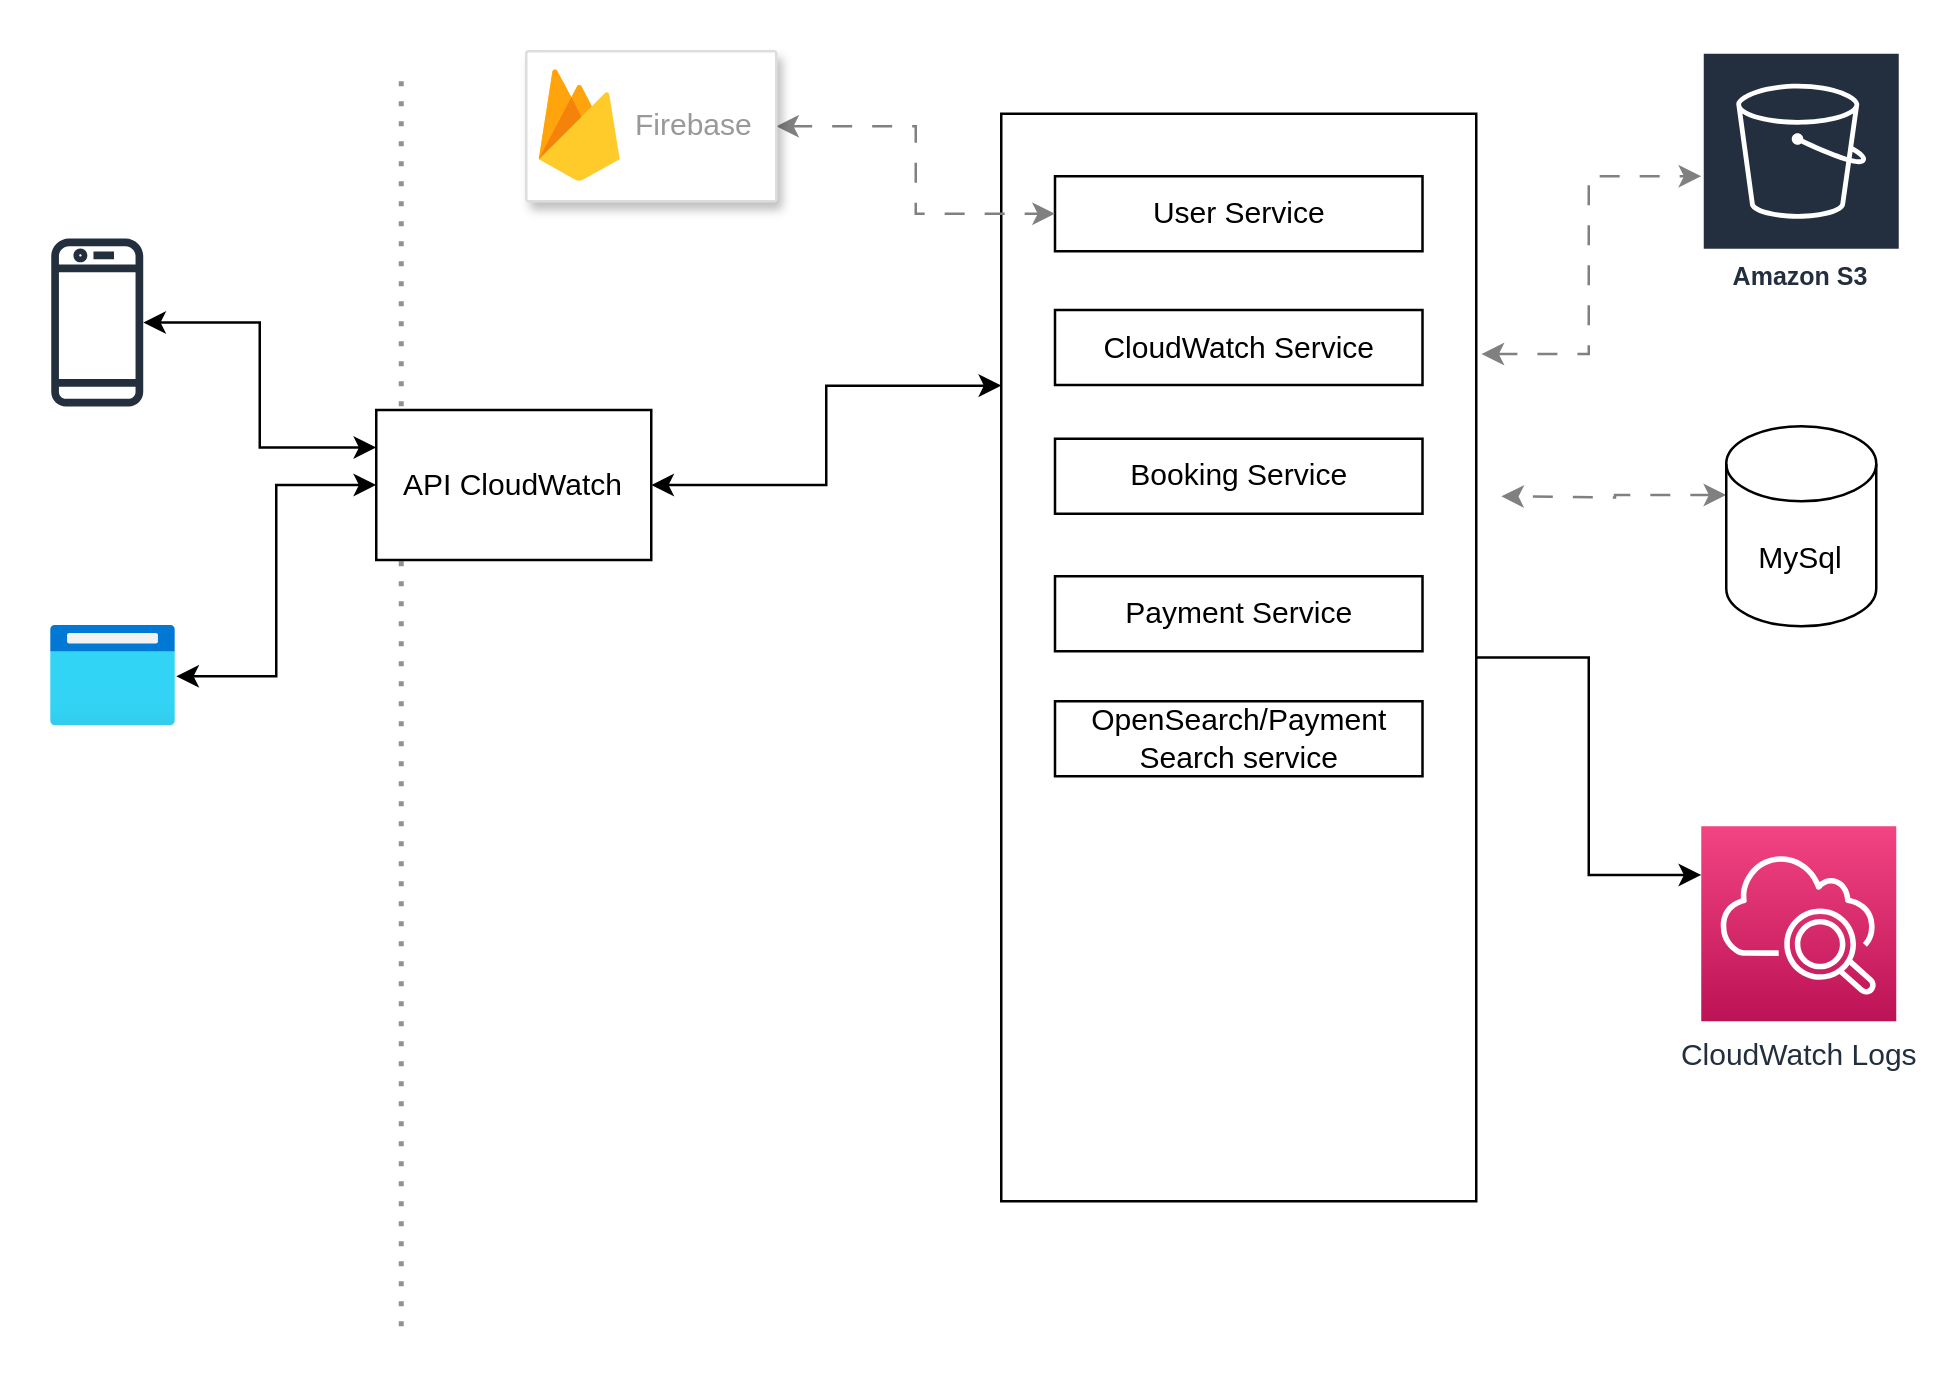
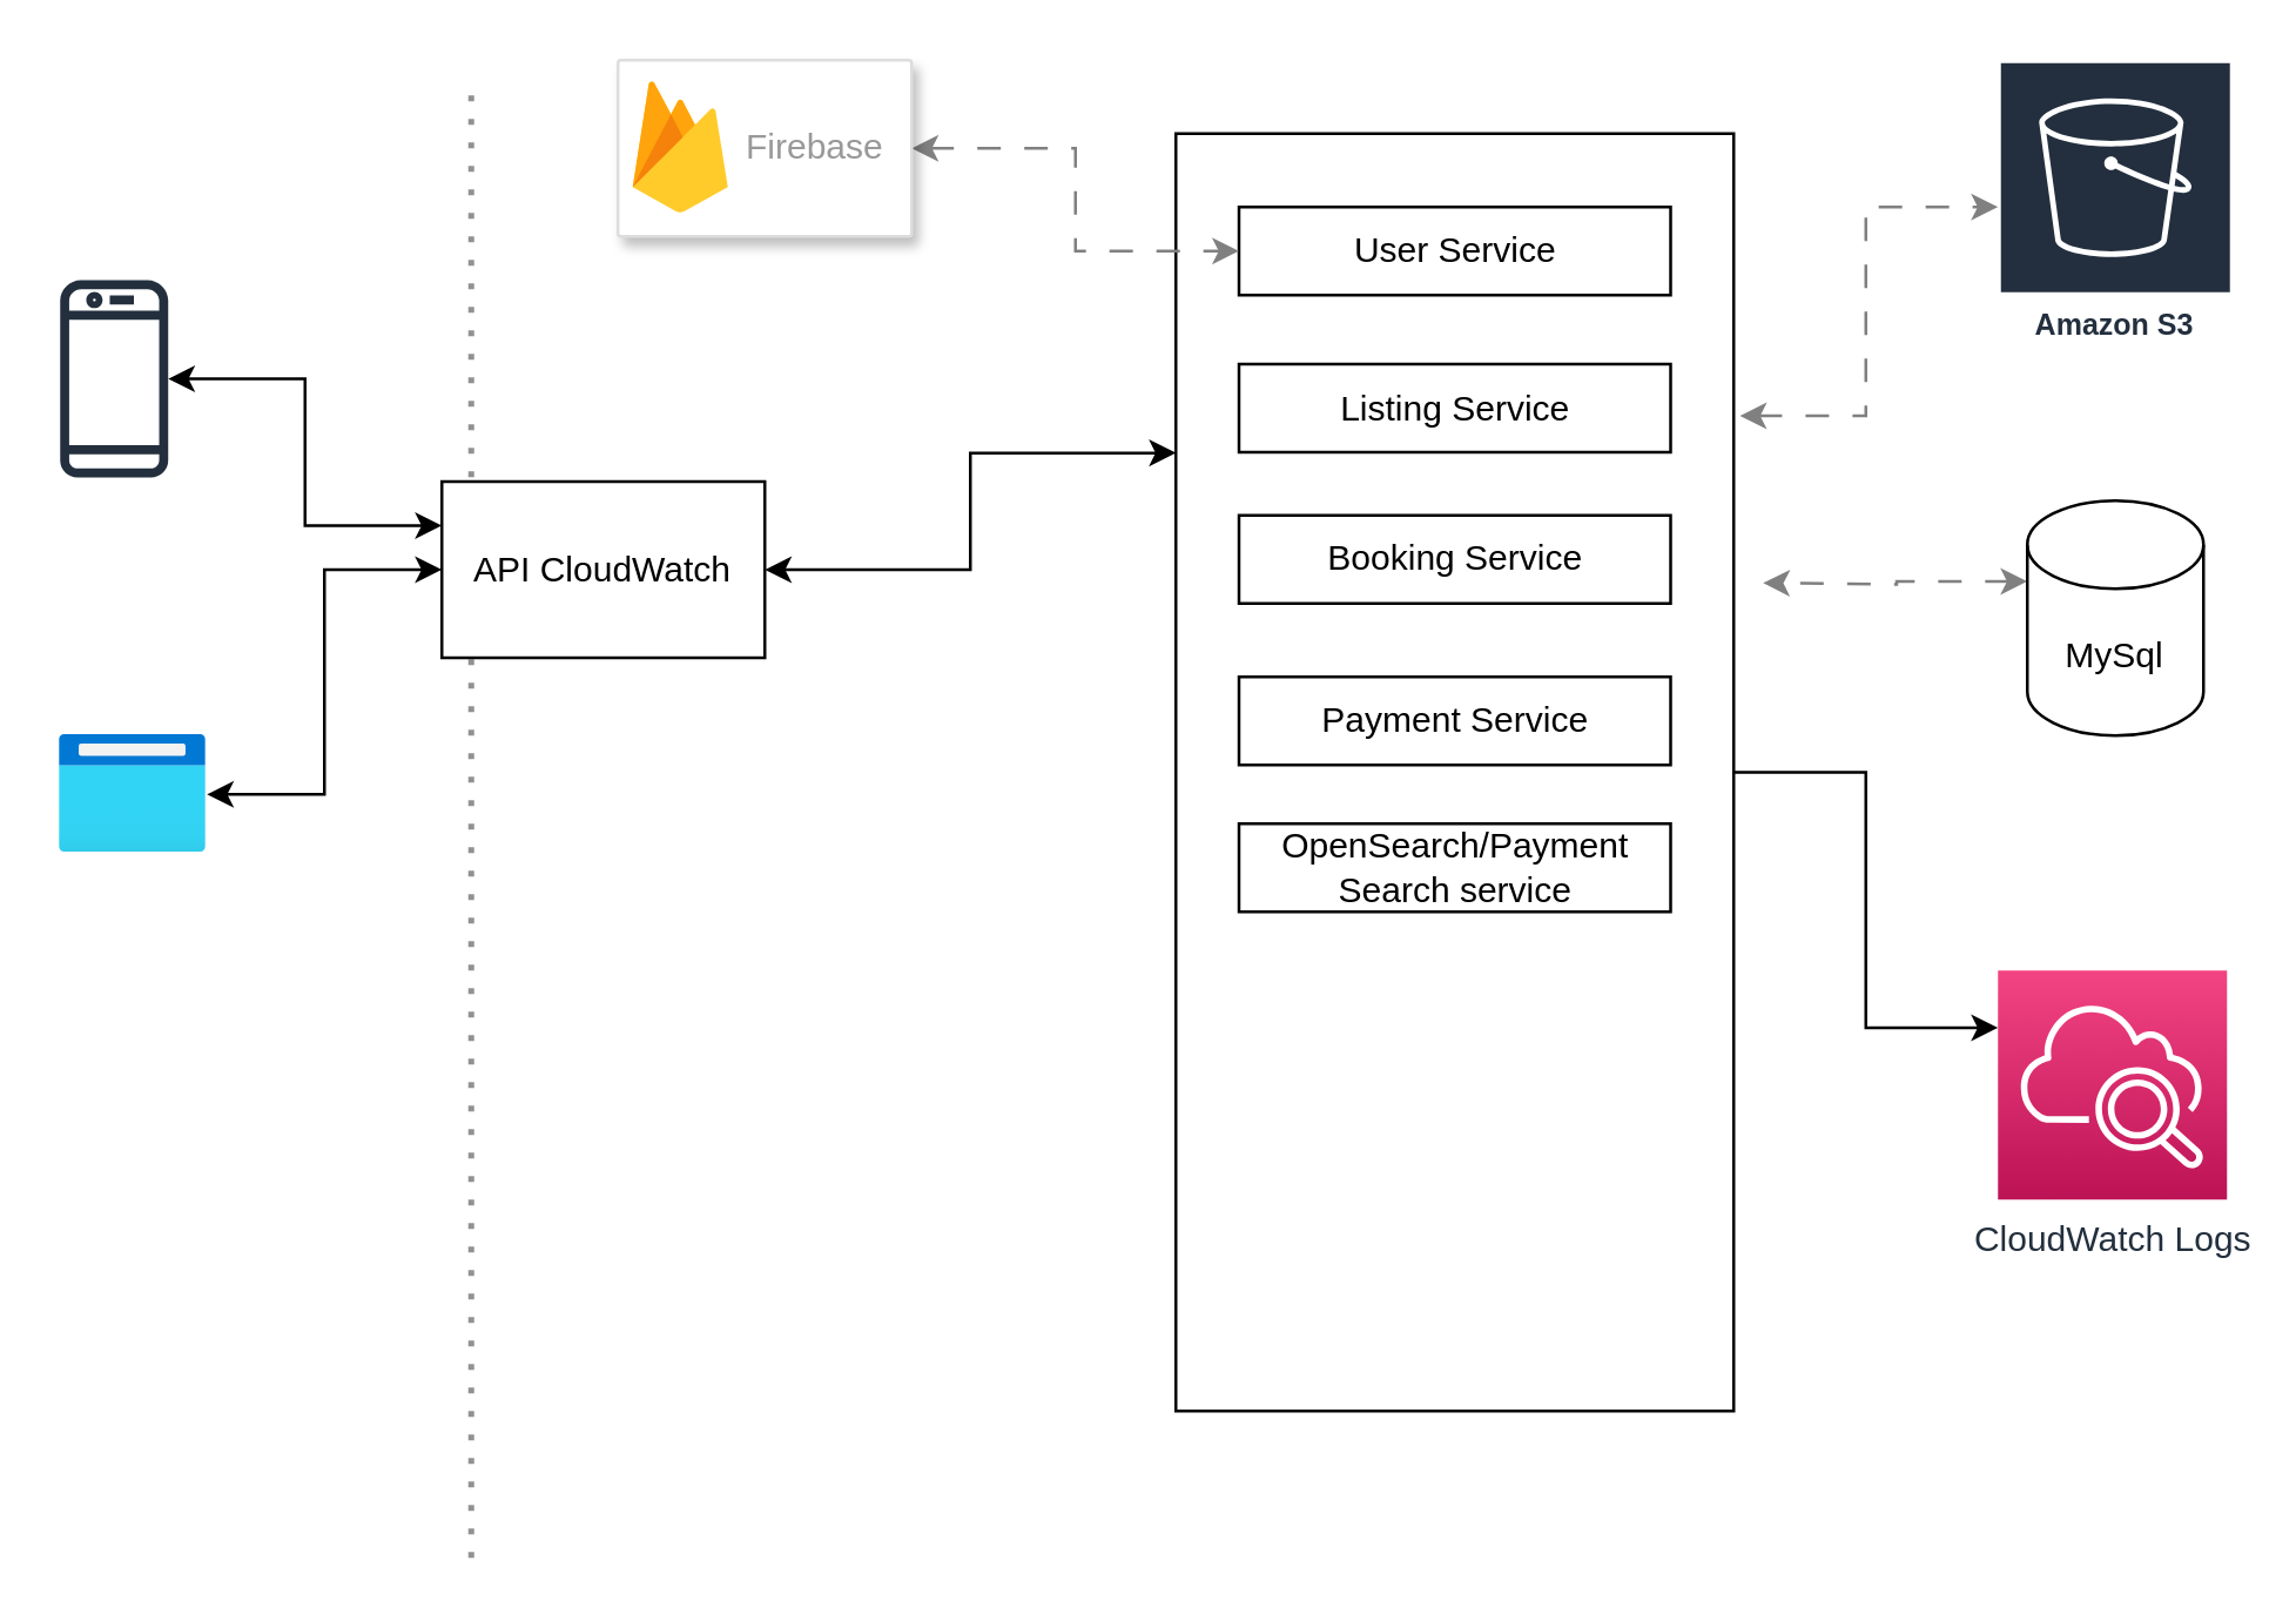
- <mxCell id="10" value="CloudWatch Service" style="rounded=0;whiteSpace=wrap;html=1;" parent="1" vertex="1"><mxGeometry x="421.5" y="123.5" width="147" height="30" as="geometry" /></mxCell>
+ <mxCell id="10" value="Listing Service" style="rounded=0;whiteSpace=wrap;html=1;" parent="1" vertex="1"><mxGeometry x="421.5" y="123.5" width="147" height="30" as="geometry" /></mxCell>
